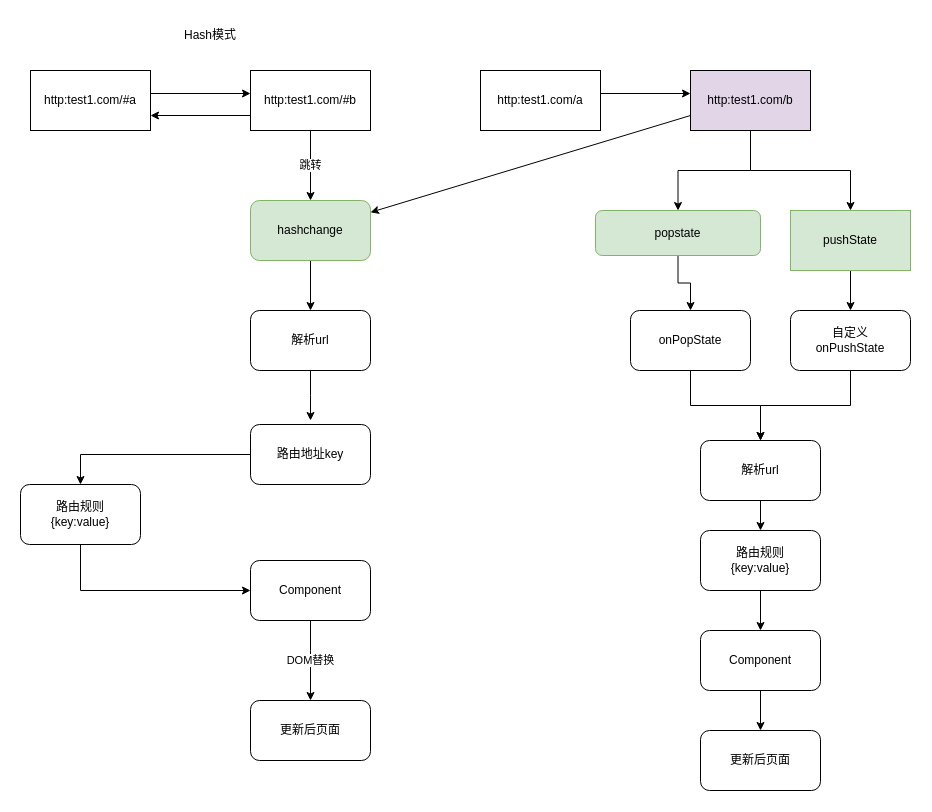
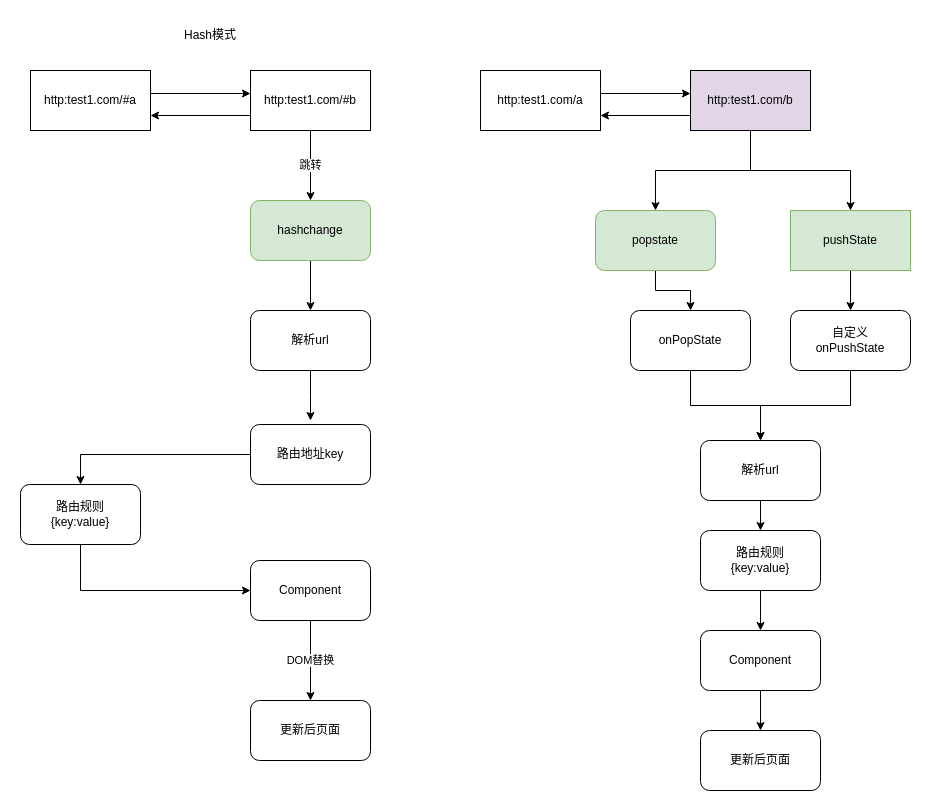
- <mxCell id="25" value="" style="endArrow=classic;html=1;rounded=0;exitX=0;exitY=0.75;exitDx=0;exitDy=0;" parent="1" source="22" target="5" edge="1"><mxGeometry width="50" height="50" relative="1" as="geometry"><mxPoint x="660" y="260" as="sourcePoint" /><mxPoint x="710" y="210" as="targetPoint" /></mxGeometry></mxCell>
+ <mxCell id="25" value="" style="endArrow=classic;html=1;rounded=0;exitX=0;exitY=0.75;exitDx=0;exitDy=0;entryX=1;entryY=0.75;entryDx=0;entryDy=0;" parent="1" source="22" target="19" edge="1"><mxGeometry width="50" height="50" relative="1" as="geometry"><mxPoint x="660" y="260" as="sourcePoint" /><mxPoint x="710" y="210" as="targetPoint" /></mxGeometry></mxCell>
- <mxCell id="27" value="popstate" style="rounded=1;whiteSpace=wrap;html=1;fillColor=#d5e8d4;strokeColor=#82b366;" parent="1" vertex="1"><mxGeometry x="595" y="210" width="165" height="45" as="geometry" /></mxCell>
+ <mxCell id="27" value="popstate" style="rounded=1;whiteSpace=wrap;html=1;fillColor=#d5e8d4;strokeColor=#82b366;" parent="1" vertex="1"><mxGeometry x="595" y="210" width="120" height="60" as="geometry" /></mxCell>
